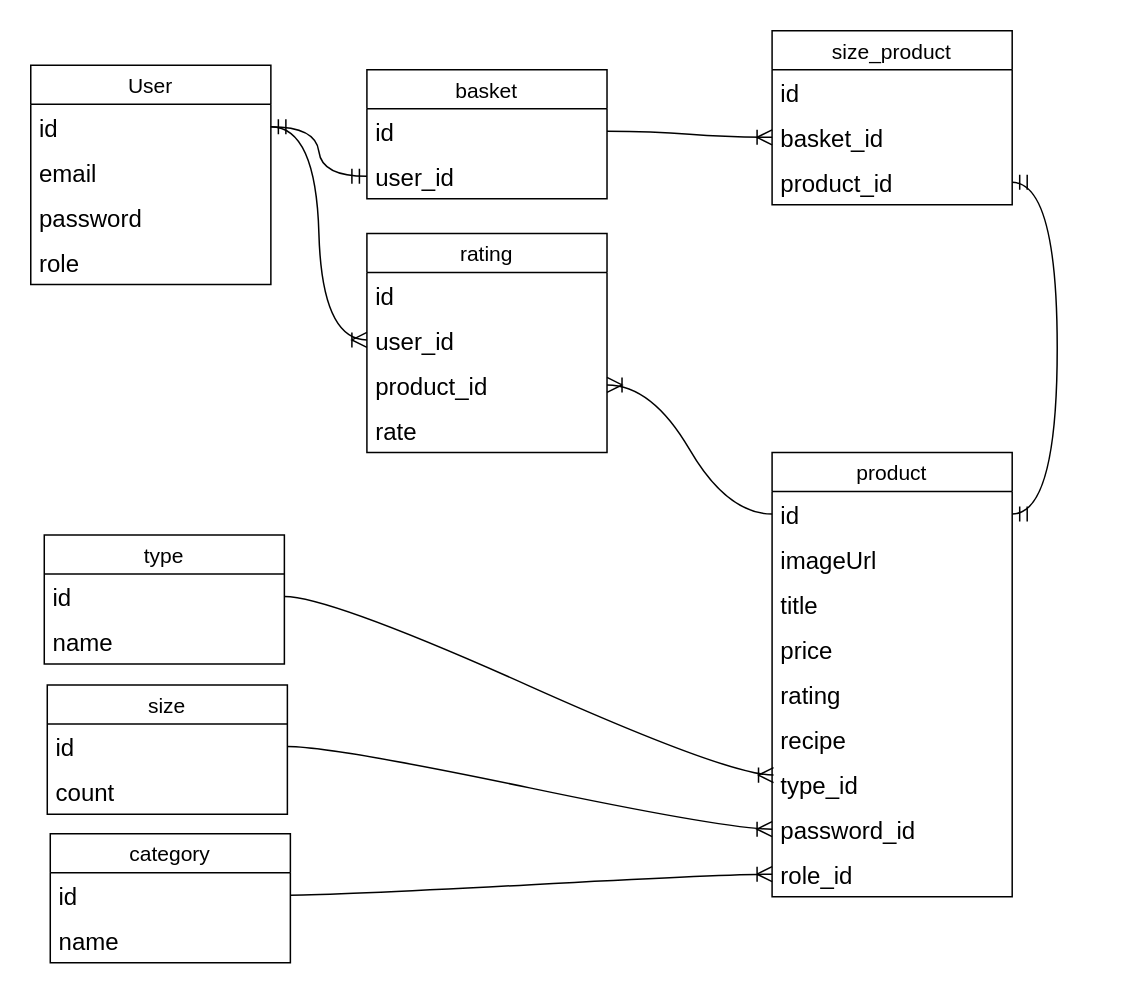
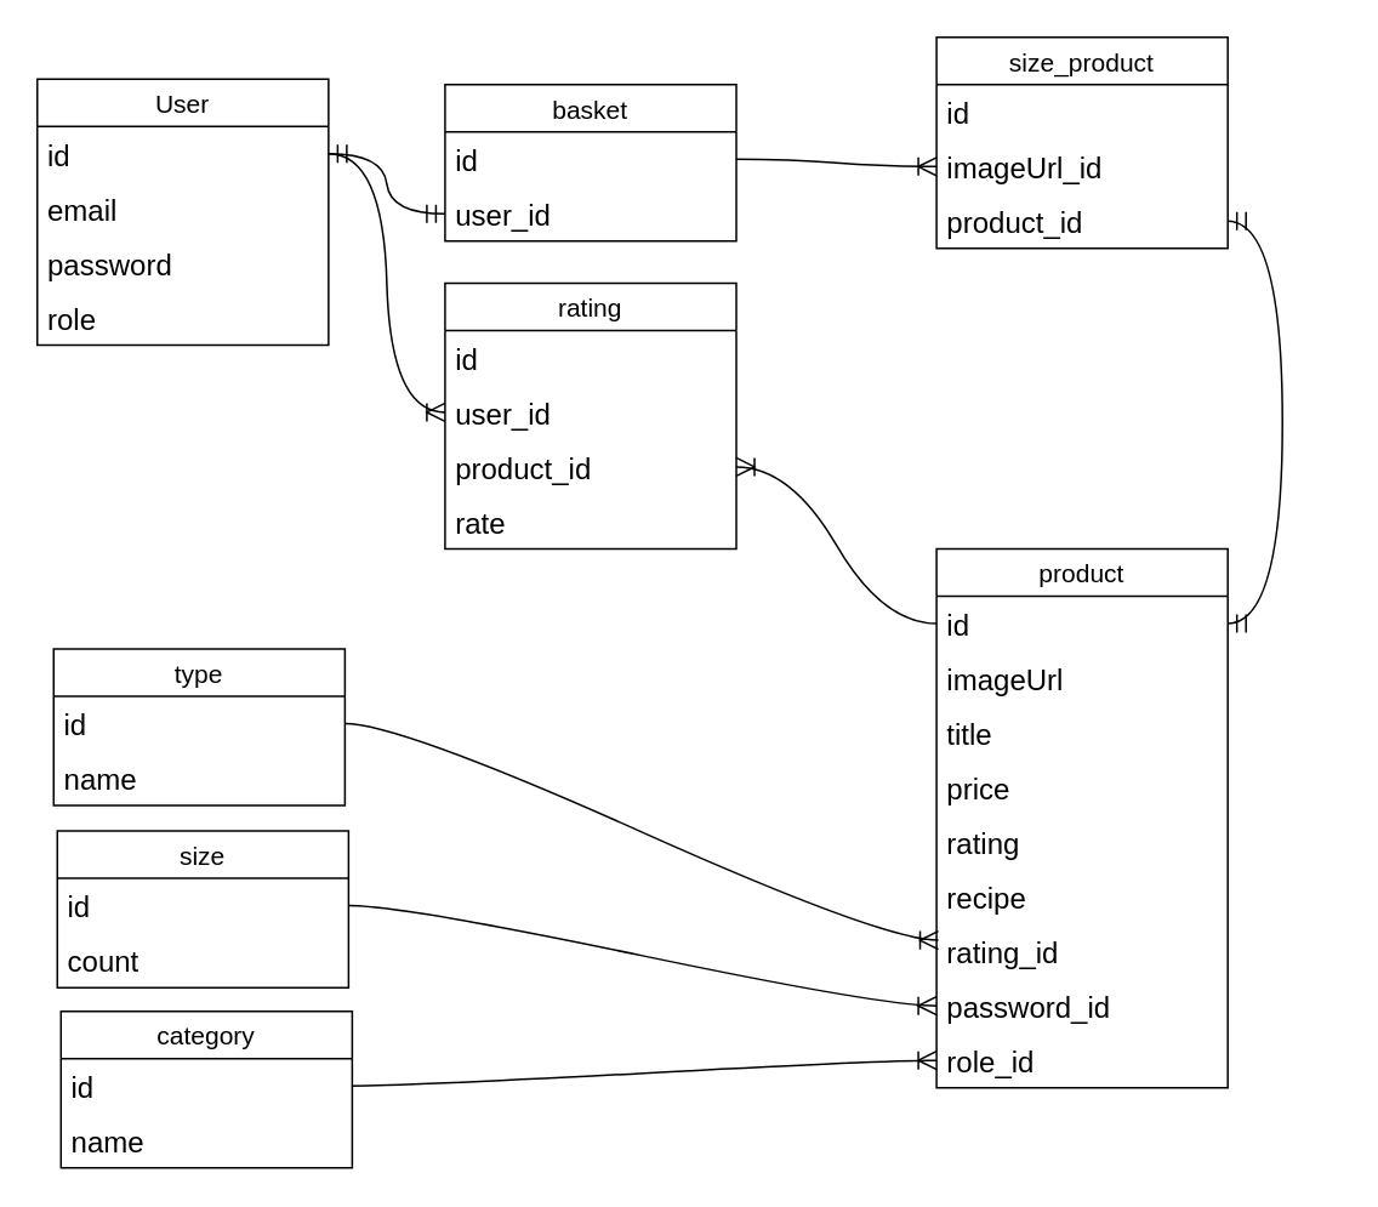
- <mxCell id="35" value="basket_id&lt;br&gt;" style="text;strokeColor=none;fillColor=none;spacingLeft=4;spacingRight=4;overflow=hidden;rotatable=0;points=[[0,0.5],[1,0.5]];portConstraint=eastwest;fontSize=16;whiteSpace=wrap;html=1;" vertex="1" parent="33"><mxGeometry y="56" width="160" height="30" as="geometry" /></mxCell>
+ <mxCell id="35" value="imageUrl_id&lt;br&gt;" style="text;strokeColor=none;fillColor=none;spacingLeft=4;spacingRight=4;overflow=hidden;rotatable=0;points=[[0,0.5],[1,0.5]];portConstraint=eastwest;fontSize=16;whiteSpace=wrap;html=1;" vertex="1" parent="33"><mxGeometry y="56" width="160" height="30" as="geometry" /></mxCell>
- <mxCell id="18" value="type_id&lt;br&gt;" style="text;strokeColor=none;fillColor=none;spacingLeft=4;spacingRight=4;overflow=hidden;rotatable=0;points=[[0,0.5],[1,0.5]];portConstraint=eastwest;fontSize=16;whiteSpace=wrap;html=1;" vertex="1" parent="11"><mxGeometry y="206" width="160" height="30" as="geometry" /></mxCell>
+ <mxCell id="18" value="rating_id&lt;br&gt;" style="text;strokeColor=none;fillColor=none;spacingLeft=4;spacingRight=4;overflow=hidden;rotatable=0;points=[[0,0.5],[1,0.5]];portConstraint=eastwest;fontSize=16;whiteSpace=wrap;html=1;" vertex="1" parent="11"><mxGeometry y="206" width="160" height="30" as="geometry" /></mxCell>
